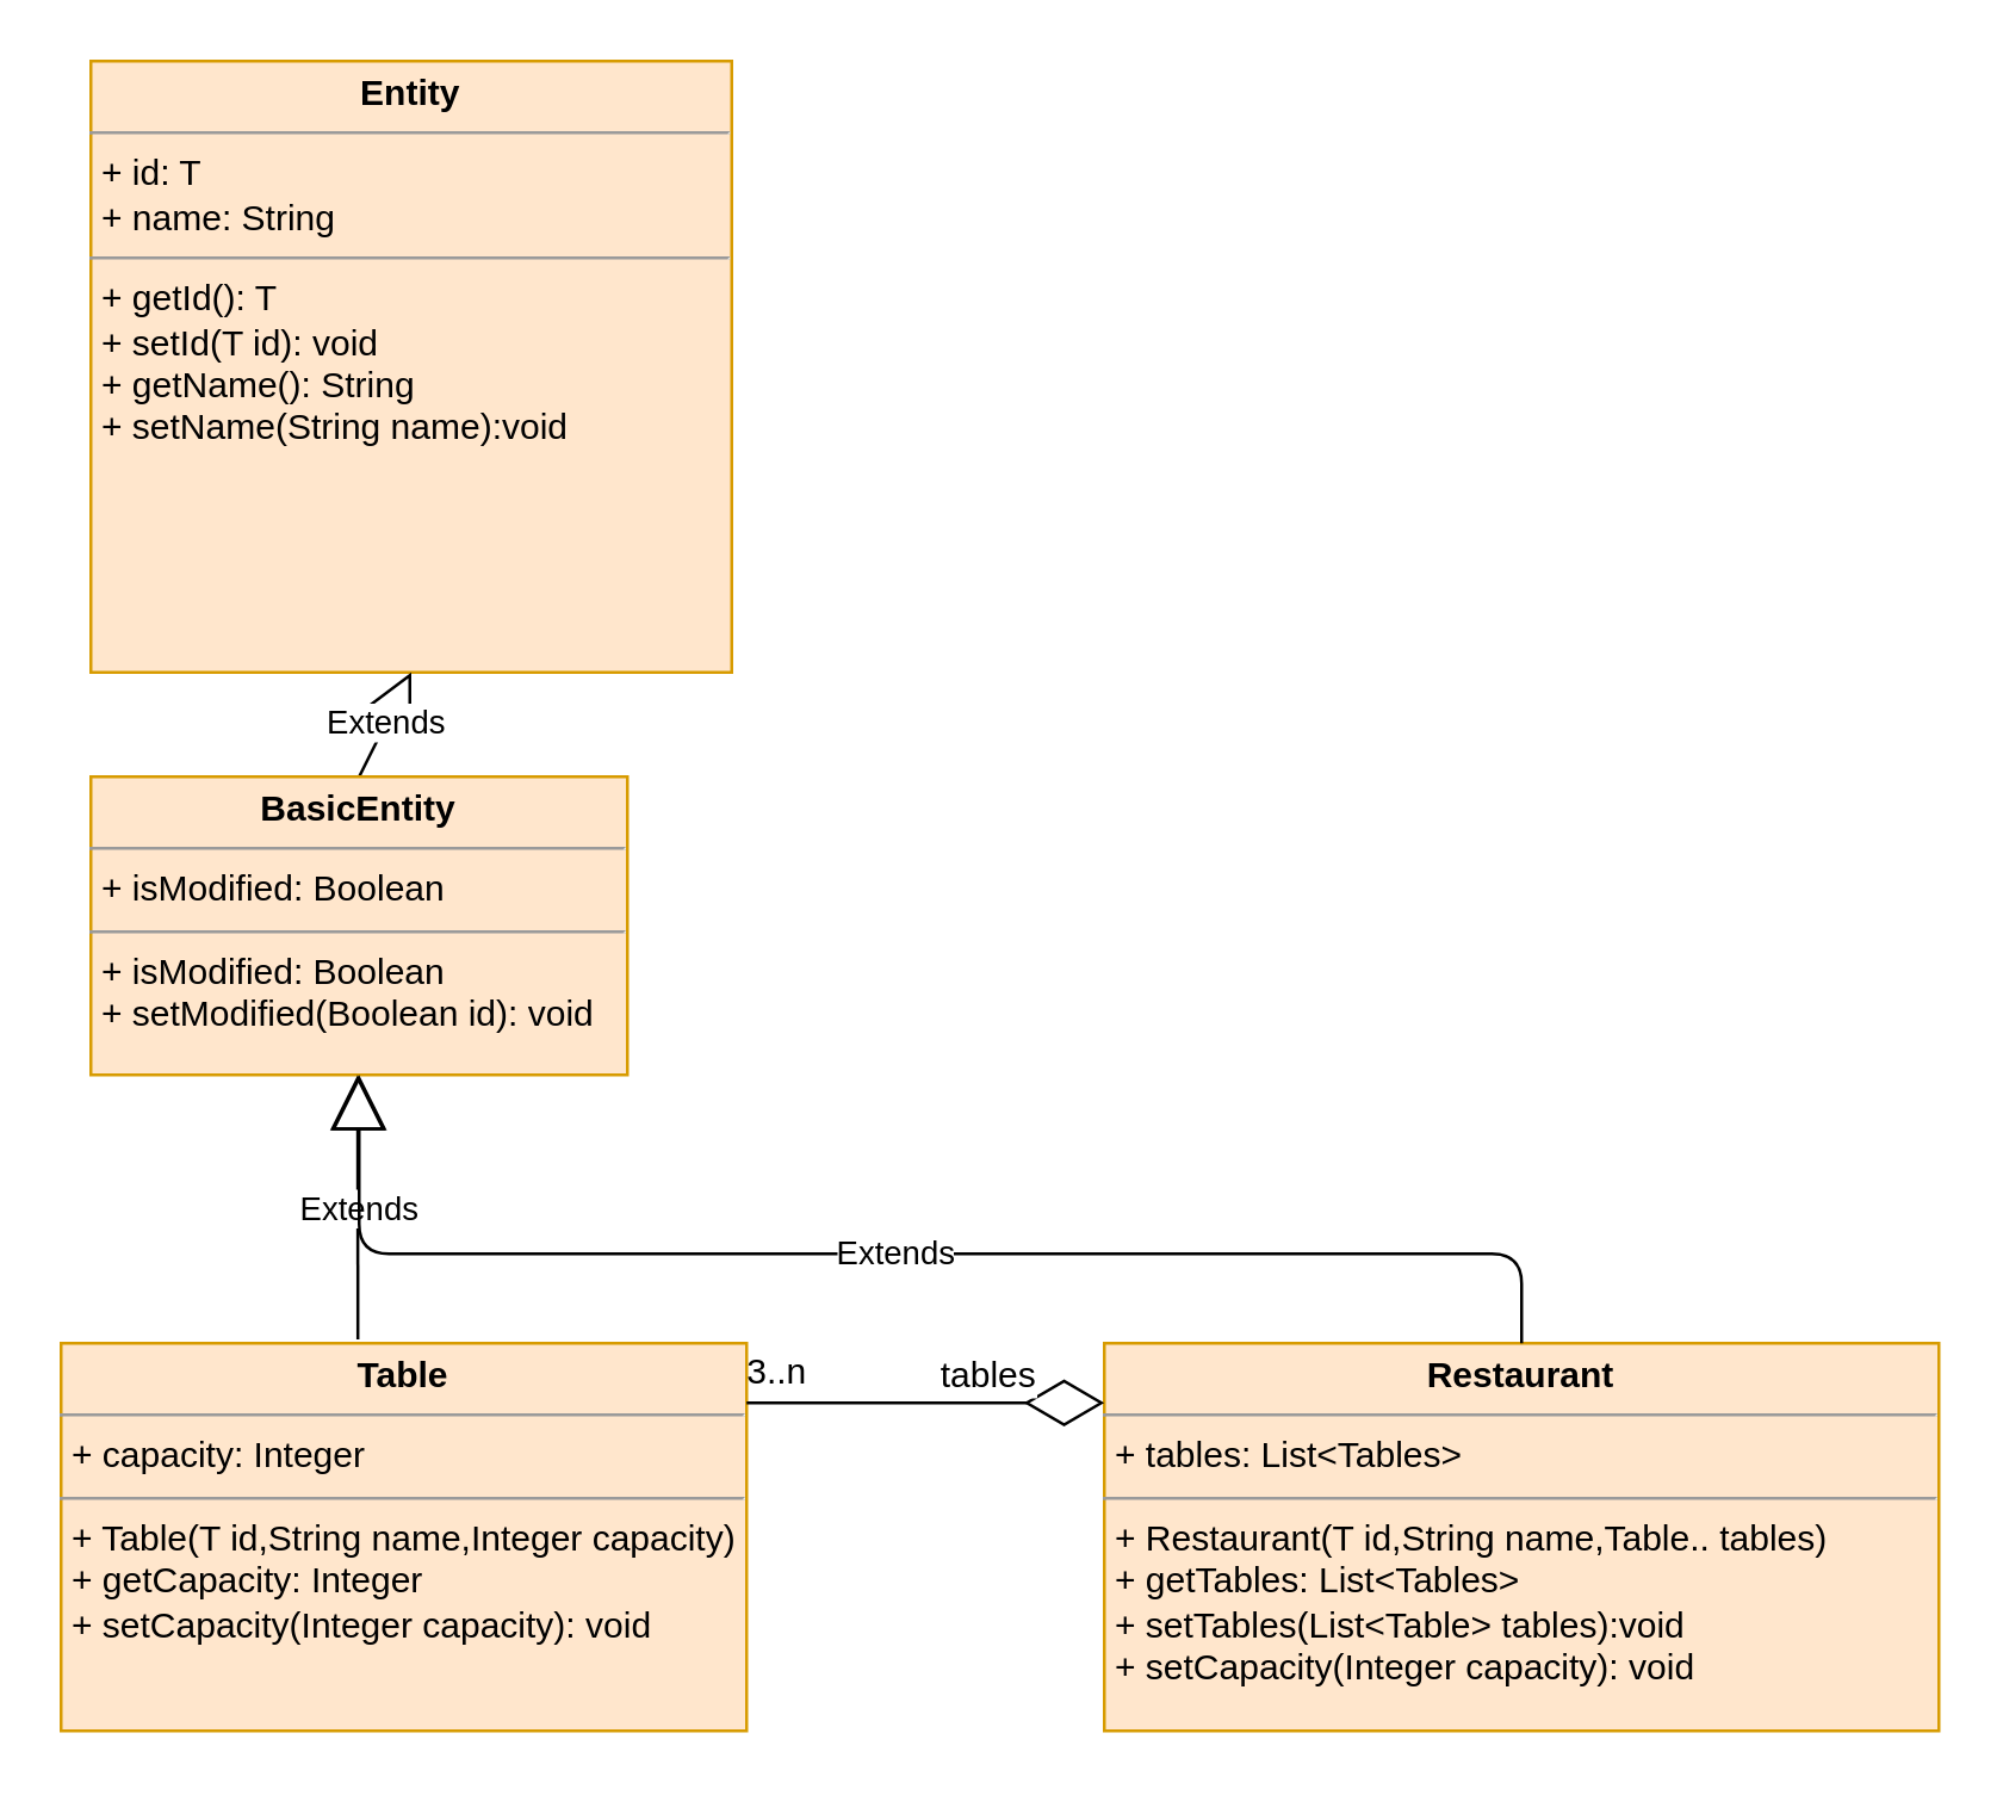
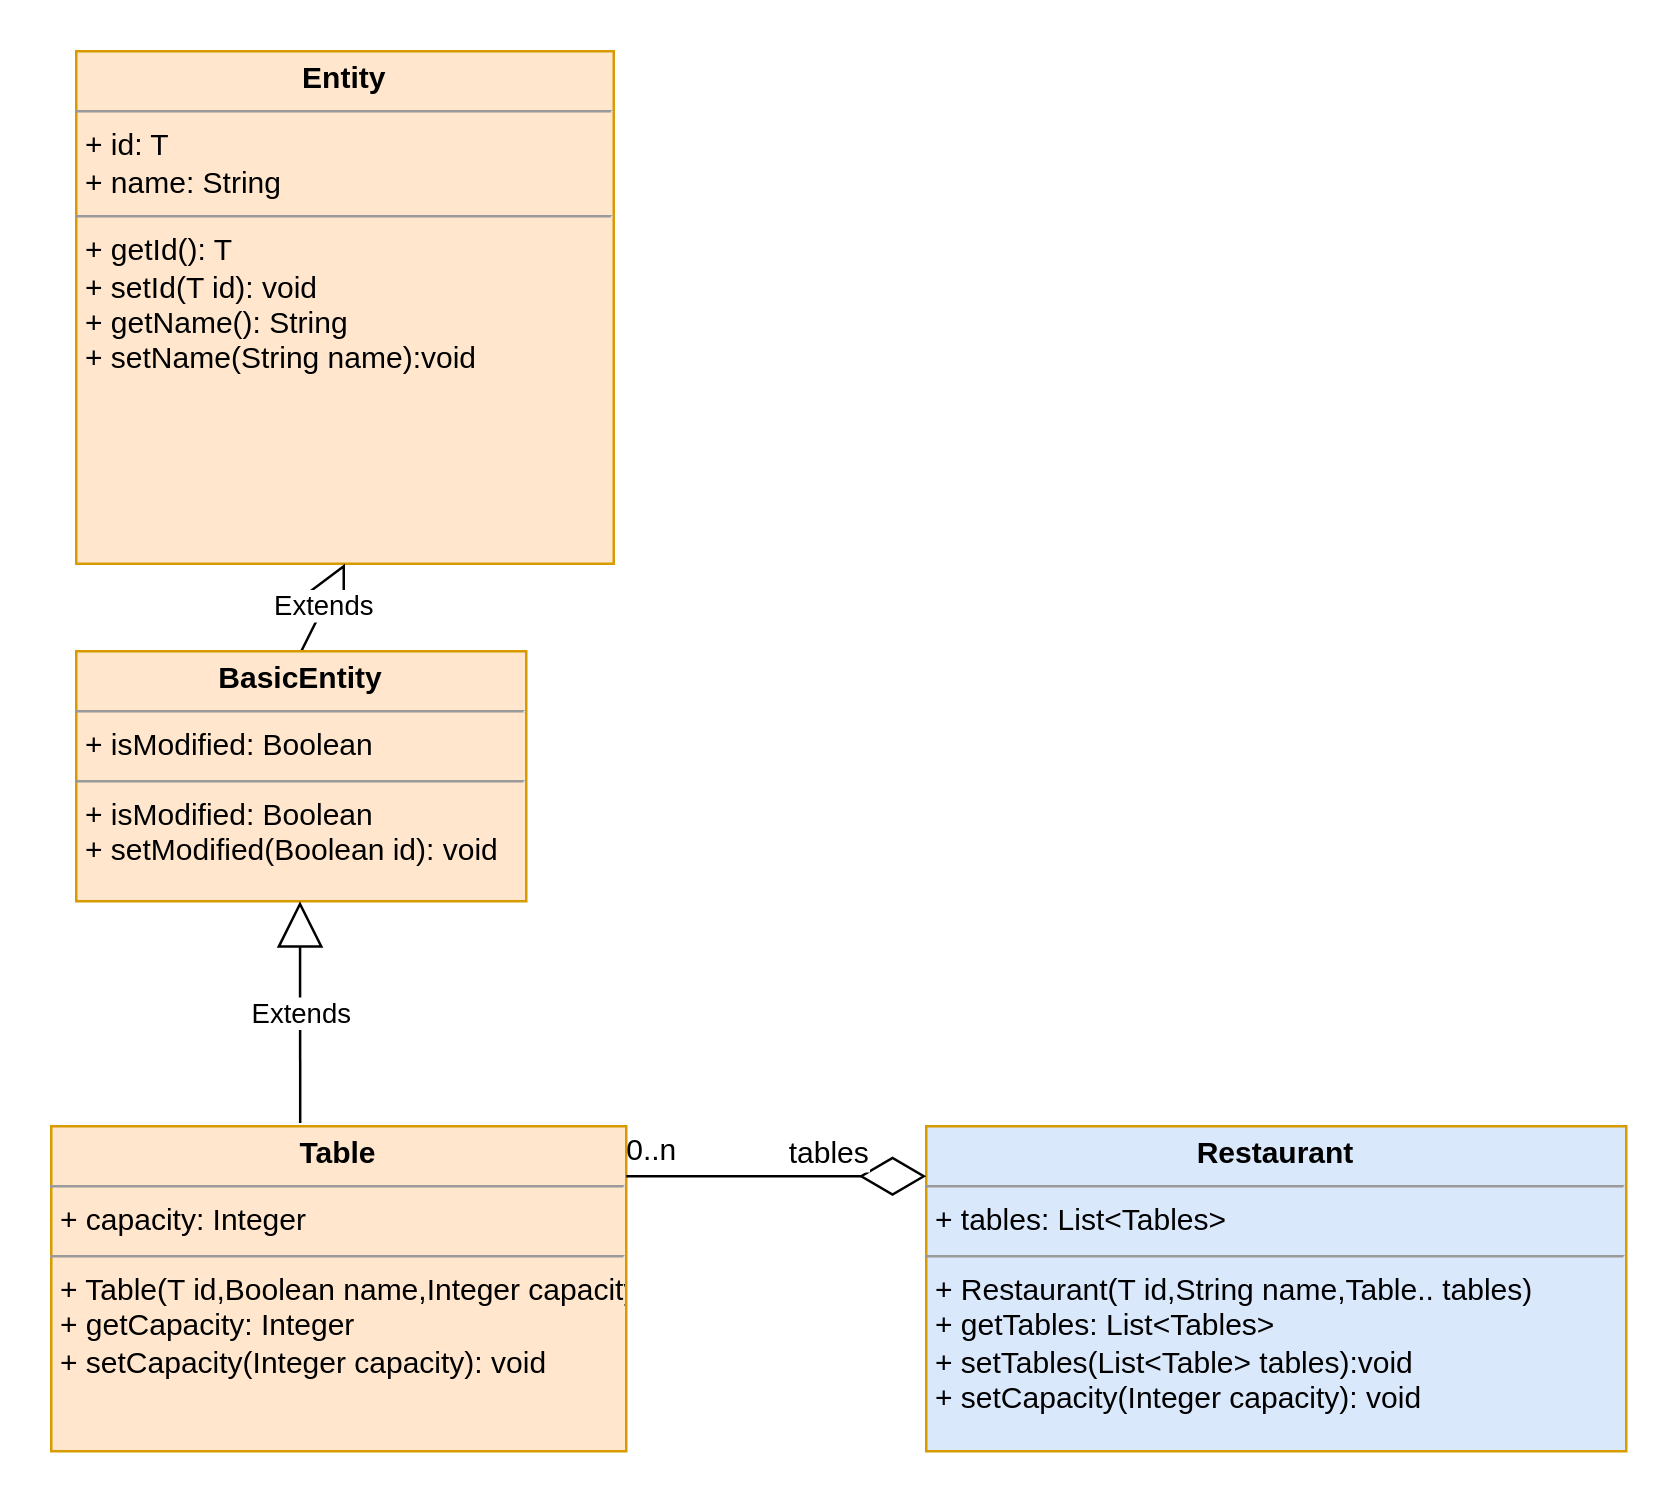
- <mxCell id="8" value="Extends" style="endArrow=block;endSize=16;endFill=0;html=1;entryX=0.5;entryY=1;entryDx=0;entryDy=0;exitX=0.5;exitY=0;exitDx=0;exitDy=0;" edge="1" parent="1" source="7" target="4"><mxGeometry width="160" relative="1" as="geometry"><mxPoint x="130.93" y="459" as="sourcePoint" /><mxPoint x="129.5" y="370" as="targetPoint" /><Array as="points"><mxPoint x="510" y="420" /><mxPoint x="120" y="420" /></Array></mxGeometry></mxCell>
- <mxCell id="11" value="3..n" style="text;html=1;align=center;verticalAlign=middle;resizable=0;points=[];autosize=1;" vertex="1" parent="1"><mxGeometry x="240" y="450" width="40" height="20" as="geometry" /></mxCell>
+ <mxCell id="11" value="0..n" style="text;html=1;align=center;verticalAlign=middle;resizable=0;points=[];autosize=1;" vertex="1" parent="1"><mxGeometry x="240" y="450" width="40" height="20" as="geometry" /></mxCell>
- <mxCell id="6" value="&lt;p style=&quot;margin: 0px ; margin-top: 4px ; text-align: center&quot;&gt;&lt;b&gt;Table&lt;/b&gt;&lt;/p&gt;&lt;hr size=&quot;1&quot;&gt;&lt;p style=&quot;margin: 0px ; margin-left: 4px&quot;&gt;+ capacity: Integer&lt;/p&gt;&lt;hr size=&quot;1&quot;&gt;&lt;p style=&quot;margin: 0px ; margin-left: 4px&quot;&gt;+ Table(T id,String name,Integer capacity)&lt;/p&gt;&lt;p style=&quot;margin: 0px ; margin-left: 4px&quot;&gt;+ getCapacity: Integer&lt;/p&gt;&lt;p style=&quot;margin: 0px ; margin-left: 4px&quot;&gt;+ setCapacity(Integer capacity): void&lt;/p&gt;&lt;p style=&quot;margin: 0px ; margin-left: 4px&quot;&gt;&lt;br&gt;&lt;/p&gt;" style="verticalAlign=top;align=left;overflow=fill;fontSize=12;fontFamily=Helvetica;html=1;fillColor=#ffe6cc;strokeColor=#d79b00;" vertex="1" parent="1"><mxGeometry x="20" y="450" width="230" height="130" as="geometry" /></mxCell>
+ <mxCell id="6" value="&lt;p style=&quot;margin: 0px ; margin-top: 4px ; text-align: center&quot;&gt;&lt;b&gt;Table&lt;/b&gt;&lt;/p&gt;&lt;hr size=&quot;1&quot;&gt;&lt;p style=&quot;margin: 0px ; margin-left: 4px&quot;&gt;+ capacity: Integer&lt;/p&gt;&lt;hr size=&quot;1&quot;&gt;&lt;p style=&quot;margin: 0px ; margin-left: 4px&quot;&gt;+ Table(T id,Boolean name,Integer capacity)&lt;/p&gt;&lt;p style=&quot;margin: 0px ; margin-left: 4px&quot;&gt;+ getCapacity: Integer&lt;/p&gt;&lt;p style=&quot;margin: 0px ; margin-left: 4px&quot;&gt;+ setCapacity(Integer capacity): void&lt;/p&gt;&lt;p style=&quot;margin: 0px ; margin-left: 4px&quot;&gt;&lt;br&gt;&lt;/p&gt;" style="verticalAlign=top;align=left;overflow=fill;fontSize=12;fontFamily=Helvetica;html=1;fillColor=#ffe6cc;strokeColor=#d79b00;" vertex="1" parent="1"><mxGeometry x="20" y="450" width="230" height="130" as="geometry" /></mxCell>
- <mxCell id="7" value="&lt;p style=&quot;margin: 0px ; margin-top: 4px ; text-align: center&quot;&gt;&lt;b&gt;Restaurant&lt;/b&gt;&lt;/p&gt;&lt;hr size=&quot;1&quot;&gt;&lt;p style=&quot;margin: 0px ; margin-left: 4px&quot;&gt;+ tables: List&amp;lt;Tables&amp;gt;&lt;/p&gt;&lt;hr size=&quot;1&quot;&gt;&lt;p style=&quot;margin: 0px ; margin-left: 4px&quot;&gt;+ Restaurant(T id,String name,Table.. tables&lt;span&gt;)&lt;/span&gt;&lt;/p&gt;&lt;p style=&quot;margin: 0px ; margin-left: 4px&quot;&gt;+ getTables: List&amp;lt;Tables&amp;gt;&lt;/p&gt;&lt;p style=&quot;margin: 0px ; margin-left: 4px&quot;&gt;+ setTables(List&amp;lt;Table&amp;gt; tables):void&lt;/p&gt;&lt;p style=&quot;margin: 0px ; margin-left: 4px&quot;&gt;+ setCapacity(Integer capacity): void&lt;/p&gt;&lt;p style=&quot;margin: 0px ; margin-left: 4px&quot;&gt;&lt;br&gt;&lt;/p&gt;" style="verticalAlign=top;align=left;overflow=fill;fontSize=12;fontFamily=Helvetica;html=1;fillColor=#ffe6cc;strokeColor=#d79b00;" vertex="1" parent="1"><mxGeometry x="370" y="450" width="280" height="130" as="geometry" /></mxCell>
+ <mxCell id="7" value="&lt;p style=&quot;margin: 0px ; margin-top: 4px ; text-align: center&quot;&gt;&lt;b&gt;Restaurant&lt;/b&gt;&lt;/p&gt;&lt;hr size=&quot;1&quot;&gt;&lt;p style=&quot;margin: 0px ; margin-left: 4px&quot;&gt;+ tables: List&amp;lt;Tables&amp;gt;&lt;/p&gt;&lt;hr size=&quot;1&quot;&gt;&lt;p style=&quot;margin: 0px ; margin-left: 4px&quot;&gt;+ Restaurant(T id,String name,Table.. tables&lt;span&gt;)&lt;/span&gt;&lt;/p&gt;&lt;p style=&quot;margin: 0px ; margin-left: 4px&quot;&gt;+ getTables: List&amp;lt;Tables&amp;gt;&lt;/p&gt;&lt;p style=&quot;margin: 0px ; margin-left: 4px&quot;&gt;+ setTables(List&amp;lt;Table&amp;gt; tables):void&lt;/p&gt;&lt;p style=&quot;margin: 0px ; margin-left: 4px&quot;&gt;+ setCapacity(Integer capacity): void&lt;/p&gt;&lt;p style=&quot;margin: 0px ; margin-left: 4px&quot;&gt;&lt;br&gt;&lt;/p&gt;" style="verticalAlign=top;align=left;overflow=fill;fontSize=12;fontFamily=Helvetica;html=1;fillColor=#dae8fc;strokeColor=#d79b00;" vertex="1" parent="1"><mxGeometry x="370" y="450" width="280" height="130" as="geometry" /></mxCell>
